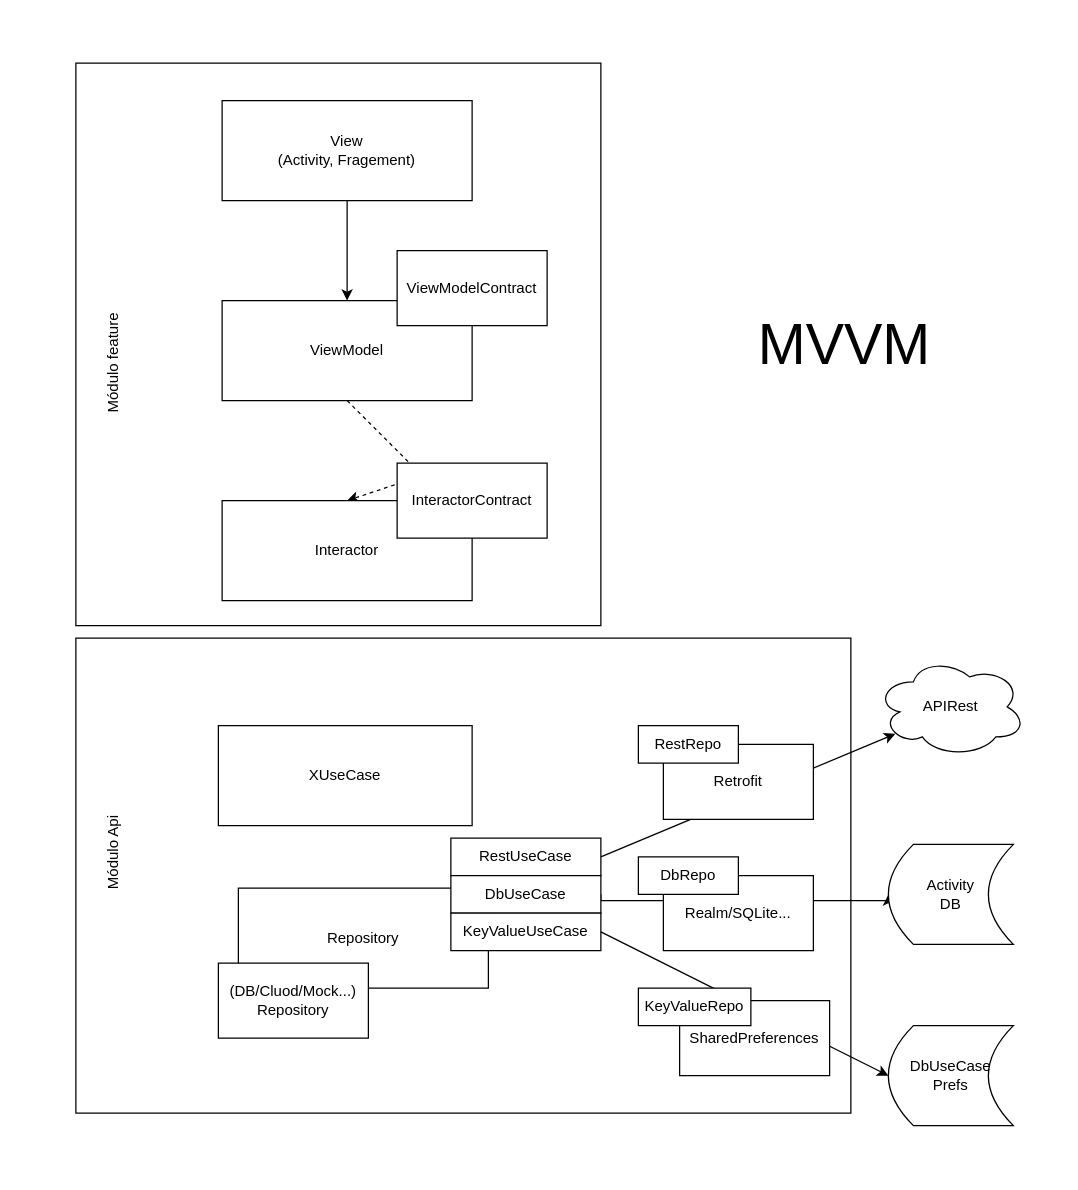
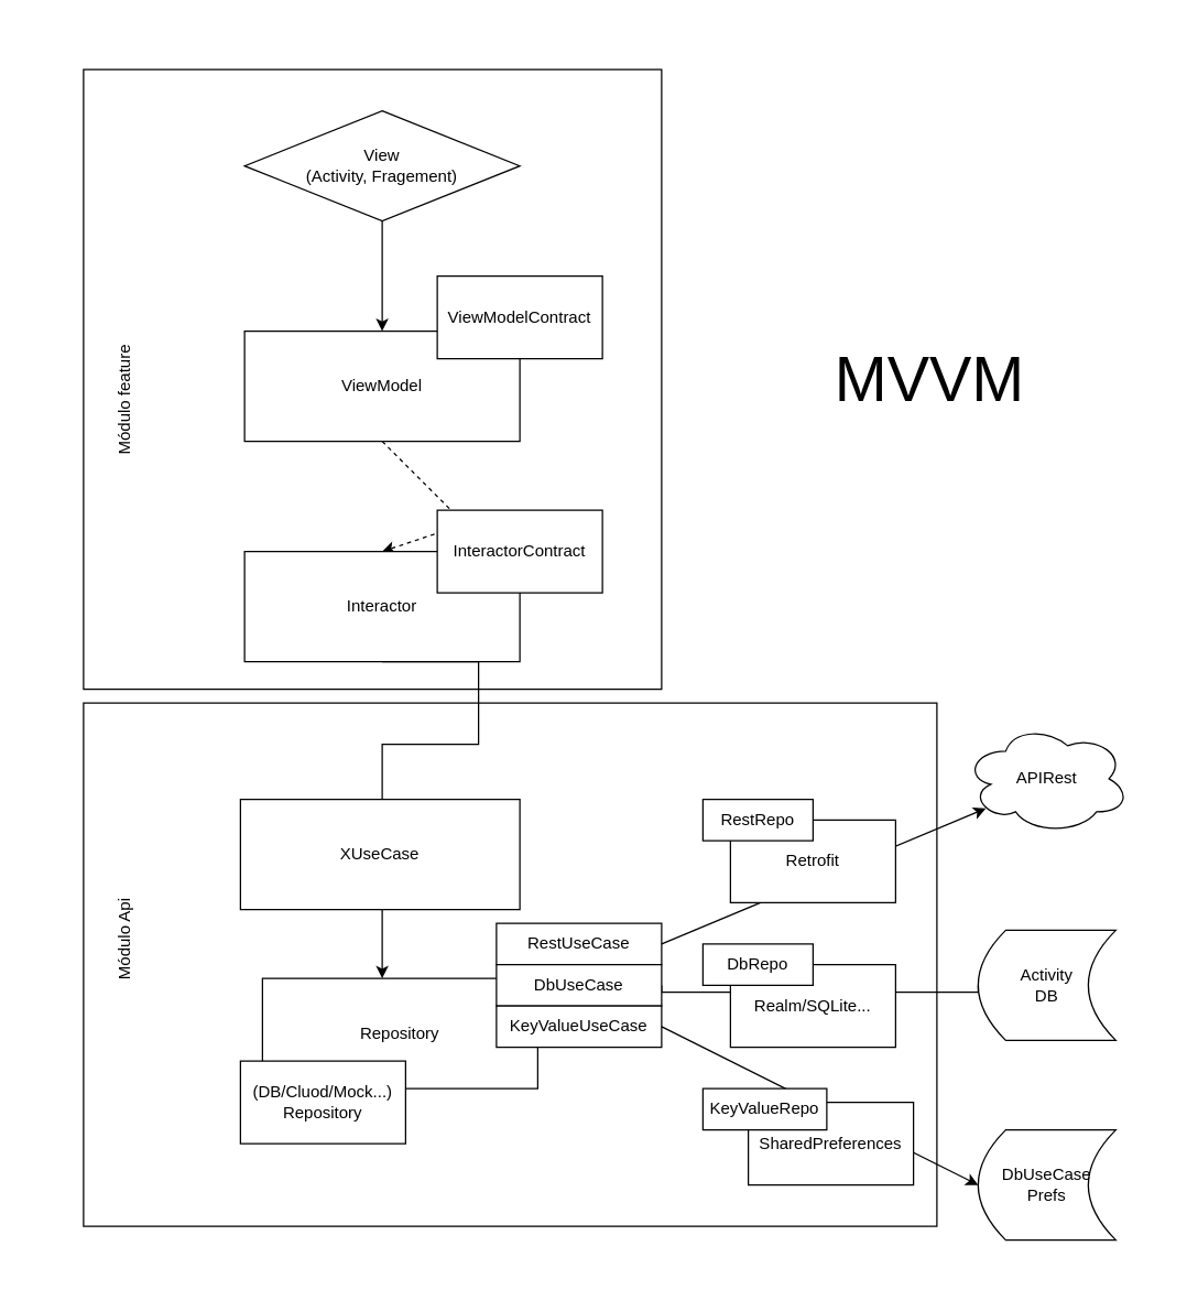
- <mxCell id="7" value="View&lt;br&gt;(Activity, Fragement)" style="rounded=0;whiteSpace=wrap;html=1;" parent="1" vertex="1"><mxGeometry x="177" y="80" width="200" height="80" as="geometry" /></mxCell>
+ <mxCell id="7" value="View&lt;br&gt;(Activity, Fragement)" style="rhombus;whiteSpace=wrap;html=1;" parent="1" vertex="1"><mxGeometry x="177" y="80" width="200" height="80" as="geometry" /></mxCell>
+ <mxCell id="11" style="edgeStyle=orthogonalEdgeStyle;rounded=0;orthogonalLoop=1;jettySize=auto;html=1;exitX=0.5;exitY=1;exitDx=0;exitDy=0;" parent="1" source="12" target="14" edge="1"><mxGeometry relative="1" as="geometry"><mxPoint x="217" y="540" as="targetPoint" /><Array as="points"><mxPoint x="347" y="480" /><mxPoint x="347" y="540" /><mxPoint x="277" y="540" /></Array></mxGeometry></mxCell>
- <mxCell id="20" style="edgeStyle=orthogonalEdgeStyle;rounded=0;orthogonalLoop=1;jettySize=auto;html=1;exitX=1;exitY=0.5;exitDx=0;exitDy=0;entryX=0;entryY=0.5;entryDx=0;entryDy=0;" parent="1" source="21" target="23" edge="1"><mxGeometry relative="1" as="geometry"><Array as="points"><mxPoint x="480" y="720" /><mxPoint x="710" y="720" /></Array></mxGeometry></mxCell>
+ <mxCell id="20" style="edgeStyle=orthogonalEdgeStyle;rounded=0;orthogonalLoop=1;jettySize=auto;html=1;exitX=1;exitY=0.5;exitDx=0;exitDy=0;entryX=0;entryY=0.5;entryDx=0;entryDy=0;endArrow=none;" parent="1" source="21" target="23" edge="1"><mxGeometry relative="1" as="geometry"><Array as="points"><mxPoint x="480" y="720" /><mxPoint x="710" y="720" /></Array></mxGeometry></mxCell>
